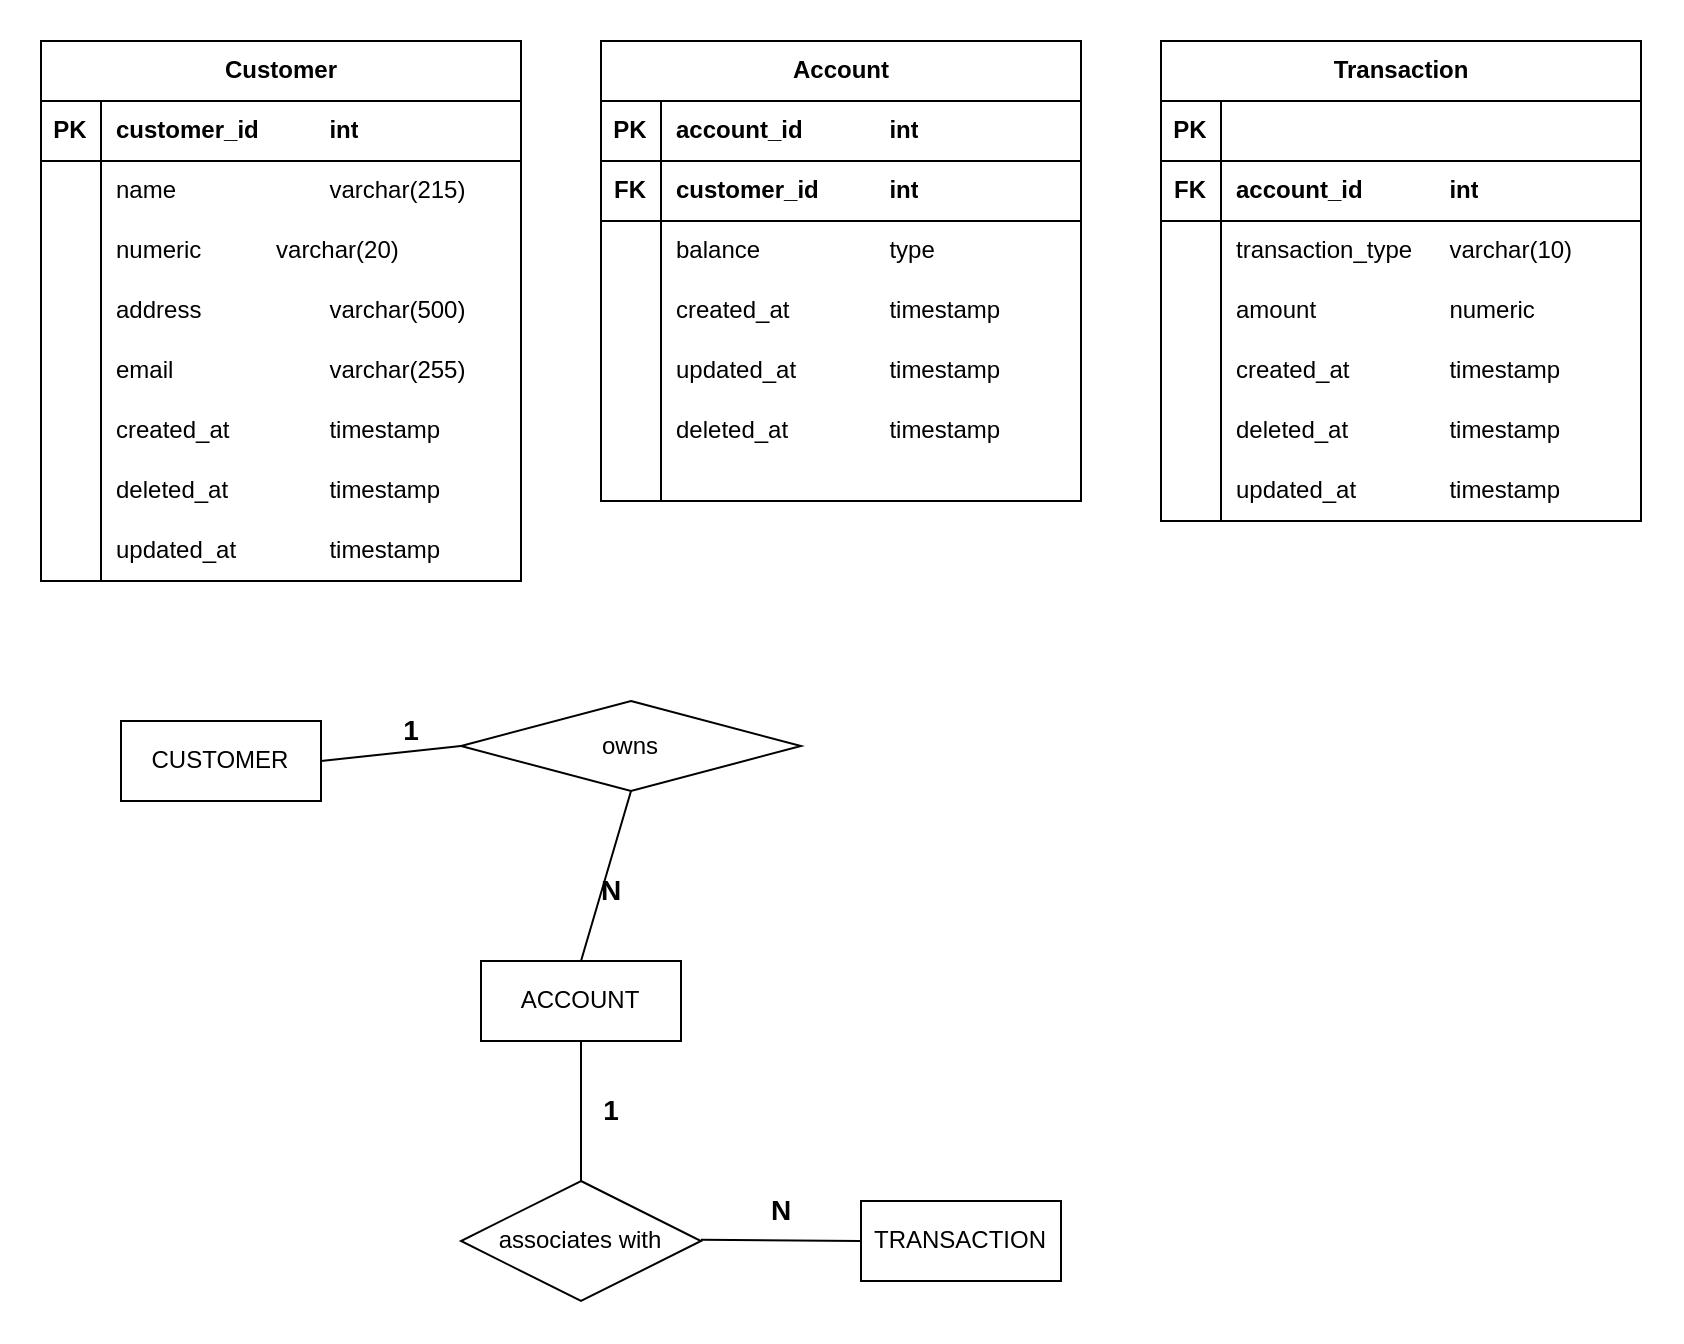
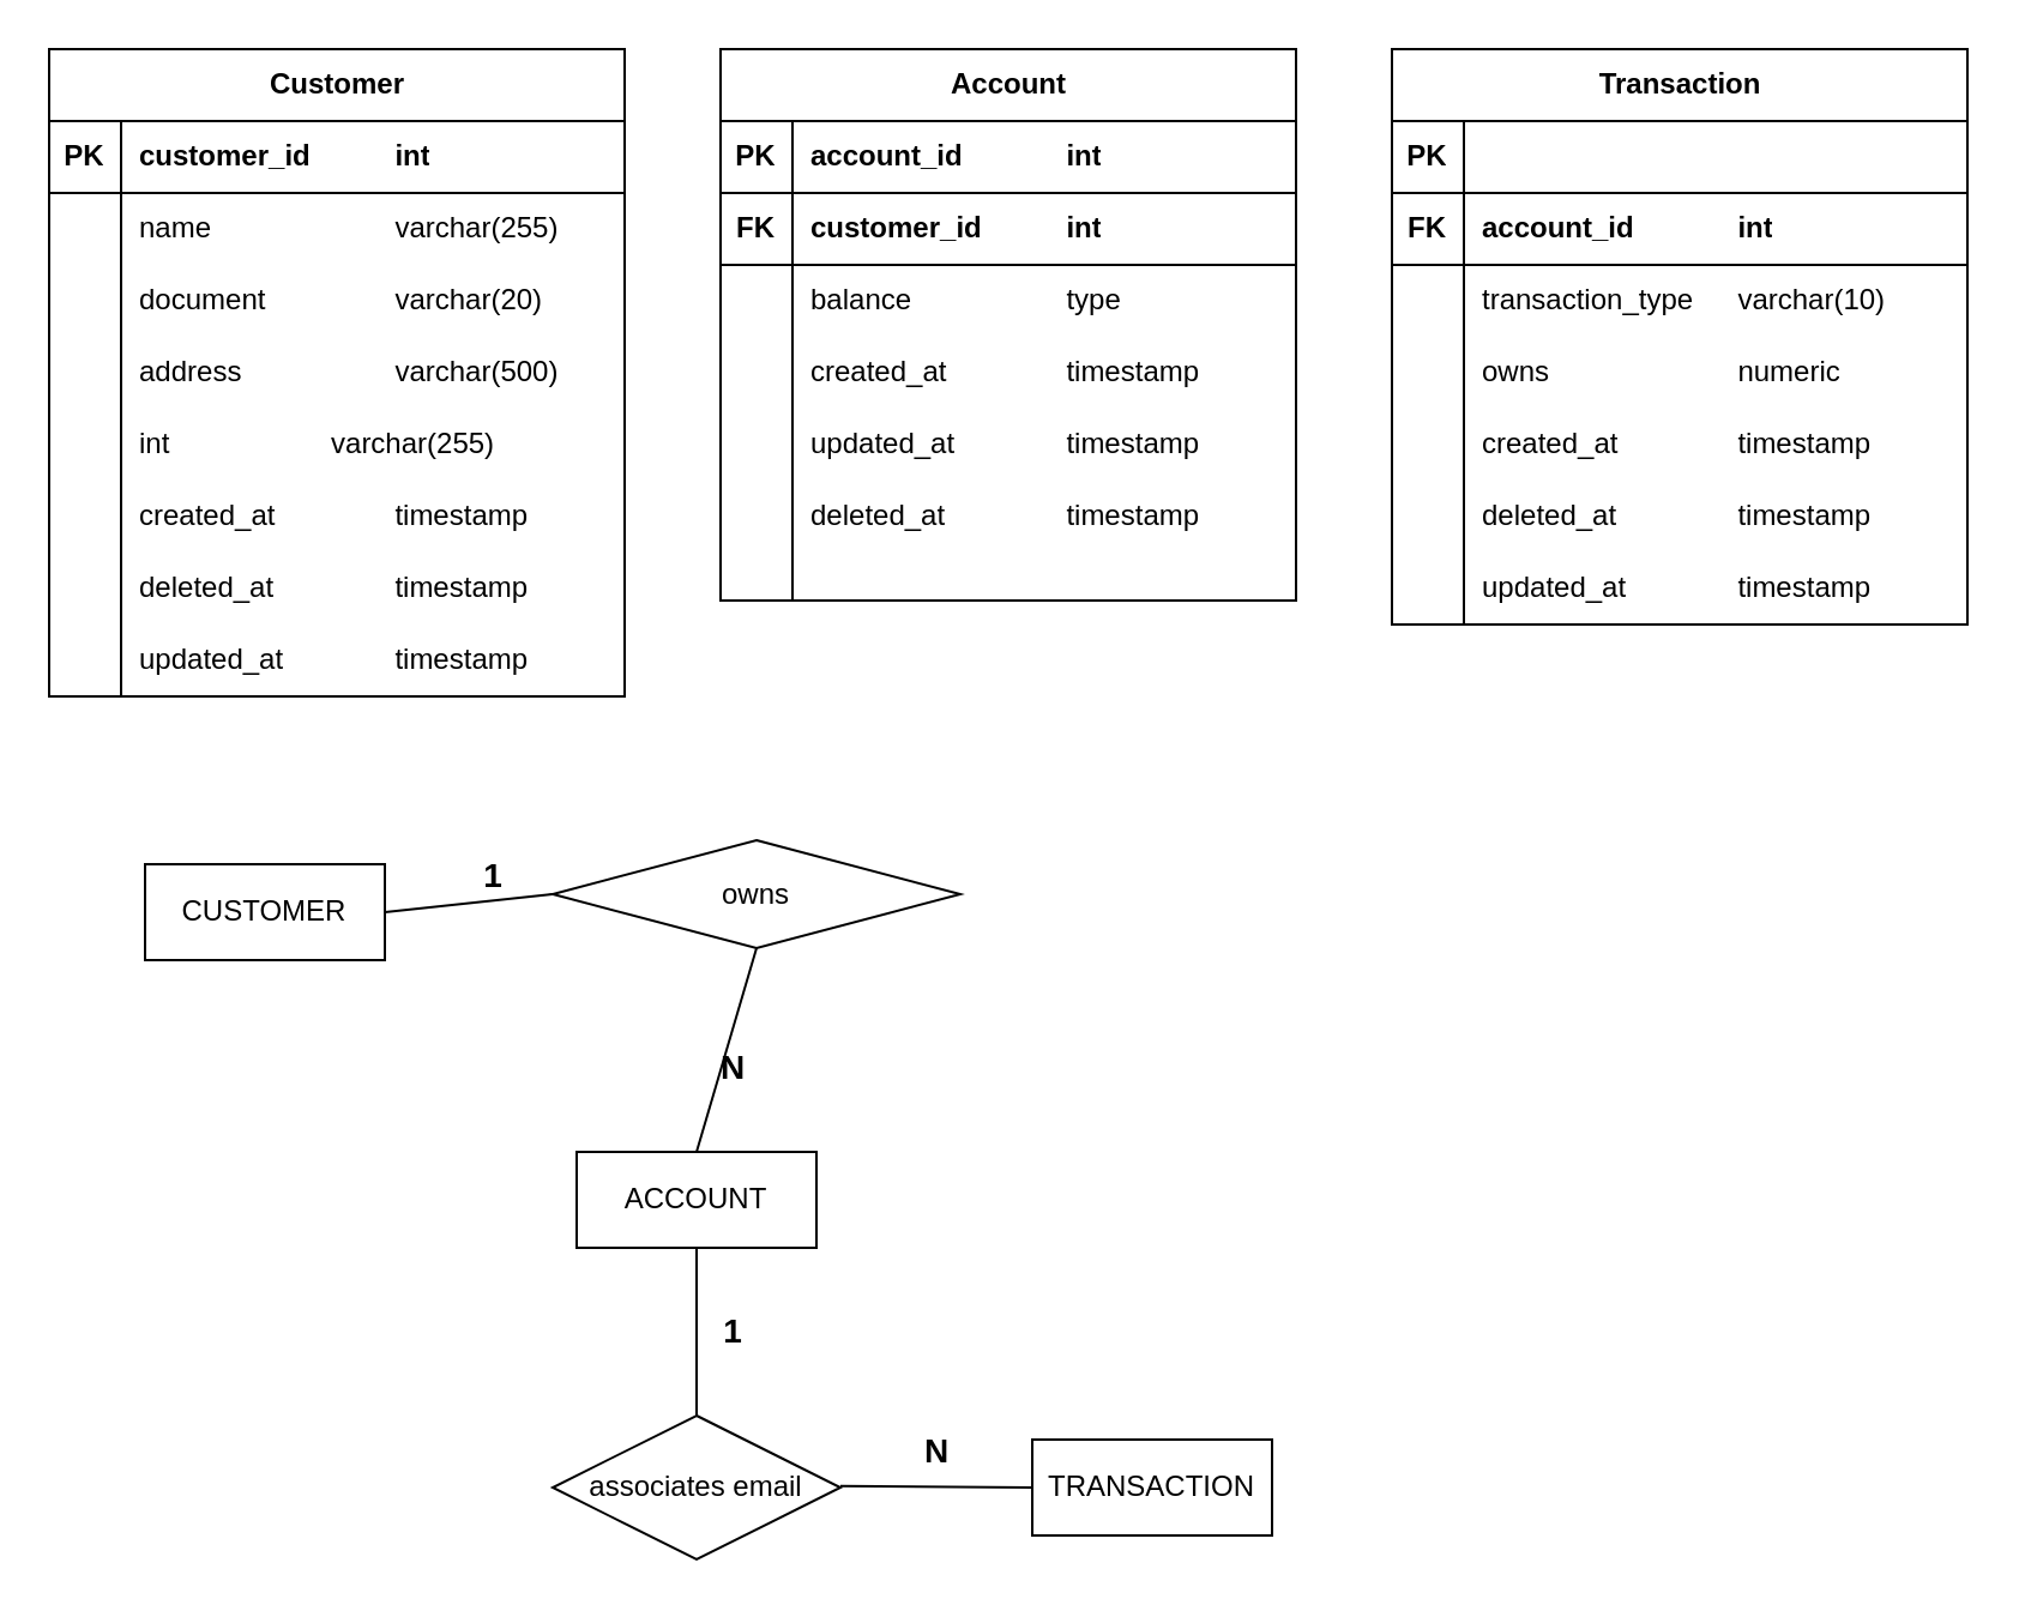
- <mxCell id="9" value="name&lt;span style=&quot;white-space: pre;&quot;&gt;&#09;&lt;/span&gt;&lt;span style=&quot;white-space: pre;&quot;&gt;&#09;&lt;/span&gt;&lt;span style=&quot;white-space: pre;&quot;&gt;&#09;&lt;/span&gt;varchar(215)" style="shape=partialRectangle;connectable=0;fillColor=none;top=0;left=0;bottom=0;right=0;align=left;spacingLeft=6;overflow=hidden;whiteSpace=wrap;html=1;" parent="7" vertex="1"><mxGeometry x="30" width="210" height="30" as="geometry"><mxRectangle width="210" height="30" as="alternateBounds" /></mxGeometry></mxCell>
+ <mxCell id="9" value="name&lt;span style=&quot;white-space: pre;&quot;&gt;&#09;&lt;/span&gt;&lt;span style=&quot;white-space: pre;&quot;&gt;&#09;&lt;/span&gt;&lt;span style=&quot;white-space: pre;&quot;&gt;&#09;&lt;/span&gt;varchar(255)" style="shape=partialRectangle;connectable=0;fillColor=none;top=0;left=0;bottom=0;right=0;align=left;spacingLeft=6;overflow=hidden;whiteSpace=wrap;html=1;" parent="7" vertex="1"><mxGeometry x="30" width="210" height="30" as="geometry"><mxRectangle width="210" height="30" as="alternateBounds" /></mxGeometry></mxCell>
- <mxCell id="12" value="numeric&lt;span style=&quot;&quot;&gt;&lt;span style=&quot;white-space: pre;&quot;&gt;&amp;nbsp;&amp;nbsp;&amp;nbsp;&amp;nbsp;&lt;/span&gt;&lt;/span&gt;&lt;span style=&quot;&quot;&gt;&lt;span style=&quot;white-space: pre;&quot;&gt;&amp;nbsp;&amp;nbsp;&amp;nbsp;&amp;nbsp;&lt;span style=&quot;white-space: pre;&quot;&gt;&#09;&lt;/span&gt;&lt;/span&gt;&lt;/span&gt;varchar(20)" style="shape=partialRectangle;connectable=0;fillColor=none;top=0;left=0;bottom=0;right=0;align=left;spacingLeft=6;overflow=hidden;whiteSpace=wrap;html=1;" parent="10" vertex="1"><mxGeometry x="30" width="210" height="30" as="geometry"><mxRectangle width="210" height="30" as="alternateBounds" /></mxGeometry></mxCell>
+ <mxCell id="12" value="document&lt;span style=&quot;&quot;&gt;&lt;span style=&quot;white-space: pre;&quot;&gt;&amp;nbsp;&amp;nbsp;&amp;nbsp;&amp;nbsp;&lt;/span&gt;&lt;/span&gt;&lt;span style=&quot;&quot;&gt;&lt;span style=&quot;white-space: pre;&quot;&gt;&amp;nbsp;&amp;nbsp;&amp;nbsp;&amp;nbsp;&lt;span style=&quot;white-space: pre;&quot;&gt;&#09;&lt;/span&gt;&lt;/span&gt;&lt;/span&gt;varchar(20)" style="shape=partialRectangle;connectable=0;fillColor=none;top=0;left=0;bottom=0;right=0;align=left;spacingLeft=6;overflow=hidden;whiteSpace=wrap;html=1;" parent="10" vertex="1"><mxGeometry x="30" width="210" height="30" as="geometry"><mxRectangle width="210" height="30" as="alternateBounds" /></mxGeometry></mxCell>
- <mxCell id="62" value="amount&lt;span style=&quot;white-space: pre;&quot;&gt;&#09;&lt;/span&gt;&lt;span style=&quot;white-space: pre;&quot;&gt;&#09;&lt;/span&gt;&lt;span style=&quot;white-space: pre;&quot;&gt;&#09;&lt;/span&gt;numeric" style="shape=partialRectangle;connectable=0;fillColor=none;top=0;left=0;bottom=0;right=0;align=left;spacingLeft=6;overflow=hidden;whiteSpace=wrap;html=1;" parent="60" vertex="1"><mxGeometry x="30" width="210" height="30" as="geometry"><mxRectangle width="210" height="30" as="alternateBounds" /></mxGeometry></mxCell>
+ <mxCell id="62" value="owns&lt;span style=&quot;white-space: pre;&quot;&gt;&#09;&lt;/span&gt;&lt;span style=&quot;white-space: pre;&quot;&gt;&#09;&lt;/span&gt;&lt;span style=&quot;white-space: pre;&quot;&gt;&#09;&lt;/span&gt;numeric" style="shape=partialRectangle;connectable=0;fillColor=none;top=0;left=0;bottom=0;right=0;align=left;spacingLeft=6;overflow=hidden;whiteSpace=wrap;html=1;" parent="60" vertex="1"><mxGeometry x="30" width="210" height="30" as="geometry"><mxRectangle width="210" height="30" as="alternateBounds" /></mxGeometry></mxCell>
- <mxCell id="18" value="email&lt;span style=&quot;white-space: pre;&quot;&gt;&#09;&lt;/span&gt;&lt;span style=&quot;white-space: pre;&quot;&gt;&#09;&lt;/span&gt;&lt;span style=&quot;white-space: pre;&quot;&gt;&#09;&lt;/span&gt;varchar(255)" style="shape=partialRectangle;connectable=0;fillColor=none;top=0;left=0;bottom=0;right=0;align=left;spacingLeft=6;overflow=hidden;whiteSpace=wrap;html=1;" parent="16" vertex="1"><mxGeometry x="30" width="210" height="30" as="geometry"><mxRectangle width="210" height="30" as="alternateBounds" /></mxGeometry></mxCell>
+ <mxCell id="18" value="int&lt;span style=&quot;white-space: pre;&quot;&gt;&#09;&lt;/span&gt;&lt;span style=&quot;white-space: pre;&quot;&gt;&#09;&lt;/span&gt;&lt;span style=&quot;white-space: pre;&quot;&gt;&#09;&lt;/span&gt;varchar(255)" style="shape=partialRectangle;connectable=0;fillColor=none;top=0;left=0;bottom=0;right=0;align=left;spacingLeft=6;overflow=hidden;whiteSpace=wrap;html=1;" parent="16" vertex="1"><mxGeometry x="30" width="210" height="30" as="geometry"><mxRectangle width="210" height="30" as="alternateBounds" /></mxGeometry></mxCell>
- <mxCell id="78" value="associates with" style="shape=rhombus;perimeter=rhombusPerimeter;whiteSpace=wrap;html=1;align=center;" parent="1" vertex="1"><mxGeometry x="230" y="590" width="120" height="60" as="geometry" /></mxCell>
+ <mxCell id="78" value="associates email" style="shape=rhombus;perimeter=rhombusPerimeter;whiteSpace=wrap;html=1;align=center;" parent="1" vertex="1"><mxGeometry x="230" y="590" width="120" height="60" as="geometry" /></mxCell>
